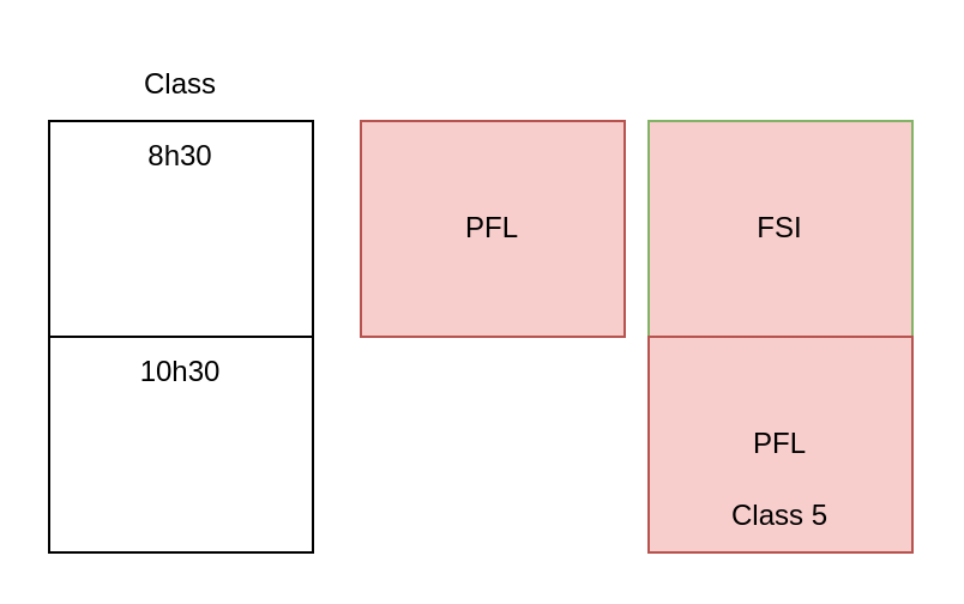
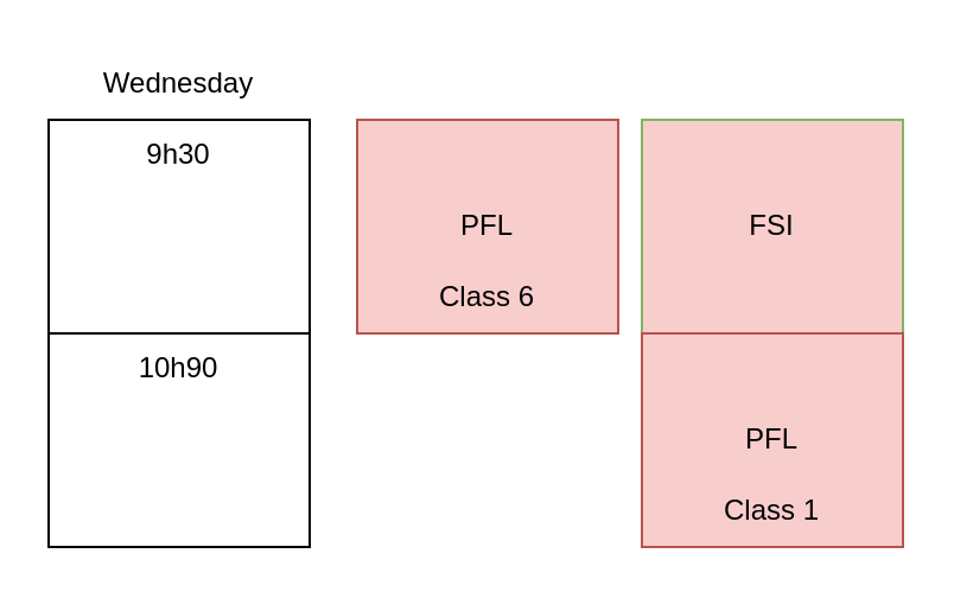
- <mxCell id="9" value="Class" style="text;html=1;strokeColor=none;fillColor=none;align=center;verticalAlign=middle;whiteSpace=wrap;rounded=0;" vertex="1" parent="1"><mxGeometry x="45" y="20" width="60" height="30" as="geometry" /></mxCell>
+ <mxCell id="9" value="Wednesday" style="text;html=1;strokeColor=none;fillColor=none;align=center;verticalAlign=middle;whiteSpace=wrap;rounded=0;" vertex="1" parent="1"><mxGeometry x="45" y="20" width="60" height="30" as="geometry" /></mxCell>
- <mxCell id="3" value="8h30" style="text;html=1;strokeColor=none;fillColor=none;align=center;verticalAlign=middle;whiteSpace=wrap;rounded=0;" vertex="1" parent="1"><mxGeometry x="45" y="50" width="60" height="30" as="geometry" /></mxCell>
+ <mxCell id="3" value="9h30" style="text;html=1;strokeColor=none;fillColor=none;align=center;verticalAlign=middle;whiteSpace=wrap;rounded=0;" vertex="1" parent="1"><mxGeometry x="45" y="50" width="60" height="30" as="geometry" /></mxCell>
+ <mxCell id="10" value="Class 6" style="text;html=1;strokeColor=none;fillColor=none;align=center;verticalAlign=middle;whiteSpace=wrap;rounded=0;" vertex="1" parent="1"><mxGeometry x="175" y="110" width="60" height="30" as="geometry" /></mxCell>
- <mxCell id="4" value="10h30" style="text;html=1;strokeColor=none;fillColor=none;align=center;verticalAlign=middle;whiteSpace=wrap;rounded=0;" vertex="1" parent="1"><mxGeometry x="45" y="140" width="60" height="30" as="geometry" /></mxCell>
+ <mxCell id="4" value="10h90" style="text;html=1;strokeColor=none;fillColor=none;align=center;verticalAlign=middle;whiteSpace=wrap;rounded=0;" vertex="1" parent="1"><mxGeometry x="45" y="140" width="60" height="30" as="geometry" /></mxCell>
- <mxCell id="11" value="Class 5" style="text;html=1;strokeColor=none;fillColor=none;align=center;verticalAlign=middle;whiteSpace=wrap;rounded=0;" vertex="1" parent="1"><mxGeometry x="295" y="200" width="60" height="30" as="geometry" /></mxCell>
+ <mxCell id="11" value="Class 1" style="text;html=1;strokeColor=none;fillColor=none;align=center;verticalAlign=middle;whiteSpace=wrap;rounded=0;" vertex="1" parent="1"><mxGeometry x="295" y="200" width="60" height="30" as="geometry" /></mxCell>
